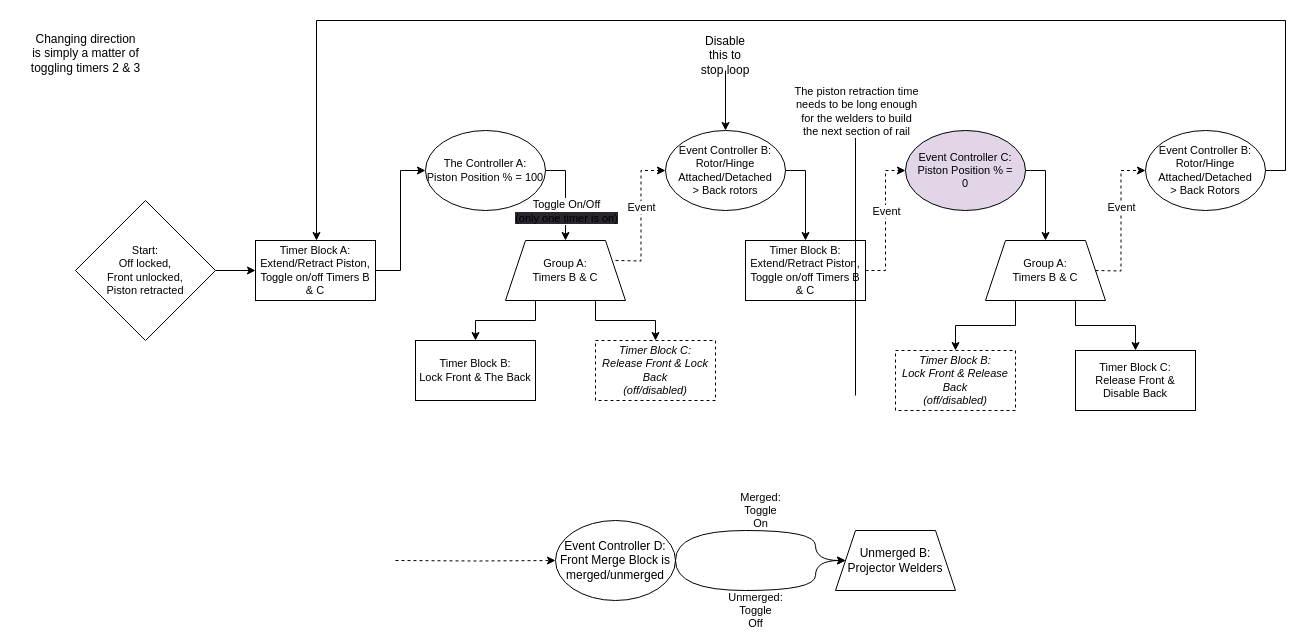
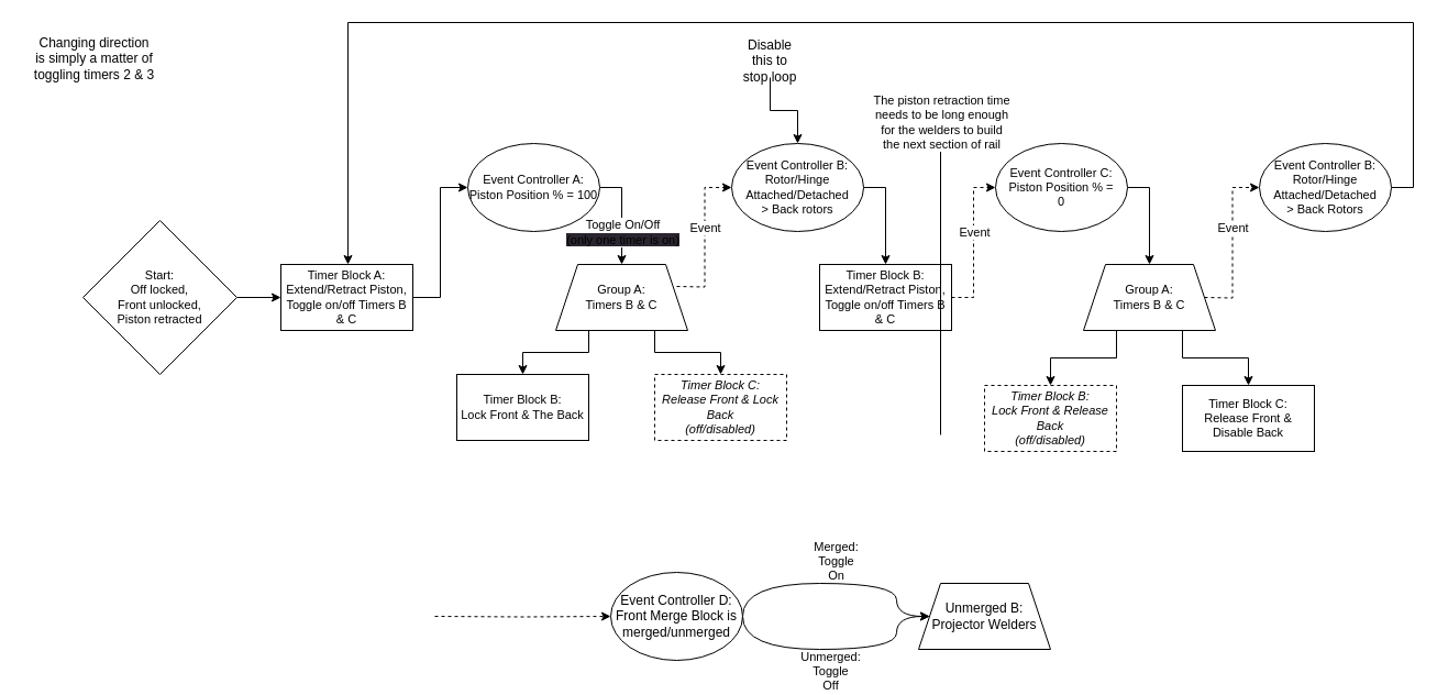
- <mxCell id="39" value="Disable this to stop loop" style="text;html=1;strokeColor=none;fillColor=none;align=center;verticalAlign=middle;whiteSpace=wrap;rounded=0;" vertex="1" parent="1"><mxGeometry x="695" y="40" width="60" height="30" as="geometry" /></mxCell>
+ <mxCell id="39" value="Disable this to stop loop" style="text;html=1;strokeColor=none;fillColor=none;align=center;verticalAlign=middle;whiteSpace=wrap;rounded=0;" vertex="1" parent="1"><mxGeometry x="670" y="40" width="60" height="30" as="geometry" /></mxCell>
- <mxCell id="6" value="The Controller A:&lt;br style=&quot;font-size: 11px;&quot;&gt;Piston Position % = 100" style="ellipse;whiteSpace=wrap;html=1;fontSize=11;" vertex="1" parent="1"><mxGeometry x="425" y="130" width="120" height="80" as="geometry" /></mxCell>
+ <mxCell id="6" value="Event Controller A:&lt;br style=&quot;font-size: 11px;&quot;&gt;Piston Position % = 100" style="ellipse;whiteSpace=wrap;html=1;fontSize=11;" vertex="1" parent="1"><mxGeometry x="425" y="130" width="120" height="80" as="geometry" /></mxCell>
- <mxCell id="15" value="Event Controller C:&lt;br style=&quot;font-size: 11px;&quot;&gt;Piston Position % =&lt;br style=&quot;font-size: 11px;&quot;&gt;0" style="ellipse;whiteSpace=wrap;html=1;fontSize=11;fillColor=#e1d5e7;" vertex="1" parent="1"><mxGeometry x="905" y="130" width="120" height="80" as="geometry" /></mxCell>
+ <mxCell id="15" value="Event Controller C:&lt;br style=&quot;font-size: 11px;&quot;&gt;Piston Position % =&lt;br style=&quot;font-size: 11px;&quot;&gt;0" style="ellipse;whiteSpace=wrap;html=1;fontSize=11;" vertex="1" parent="1"><mxGeometry x="905" y="130" width="120" height="80" as="geometry" /></mxCell>
